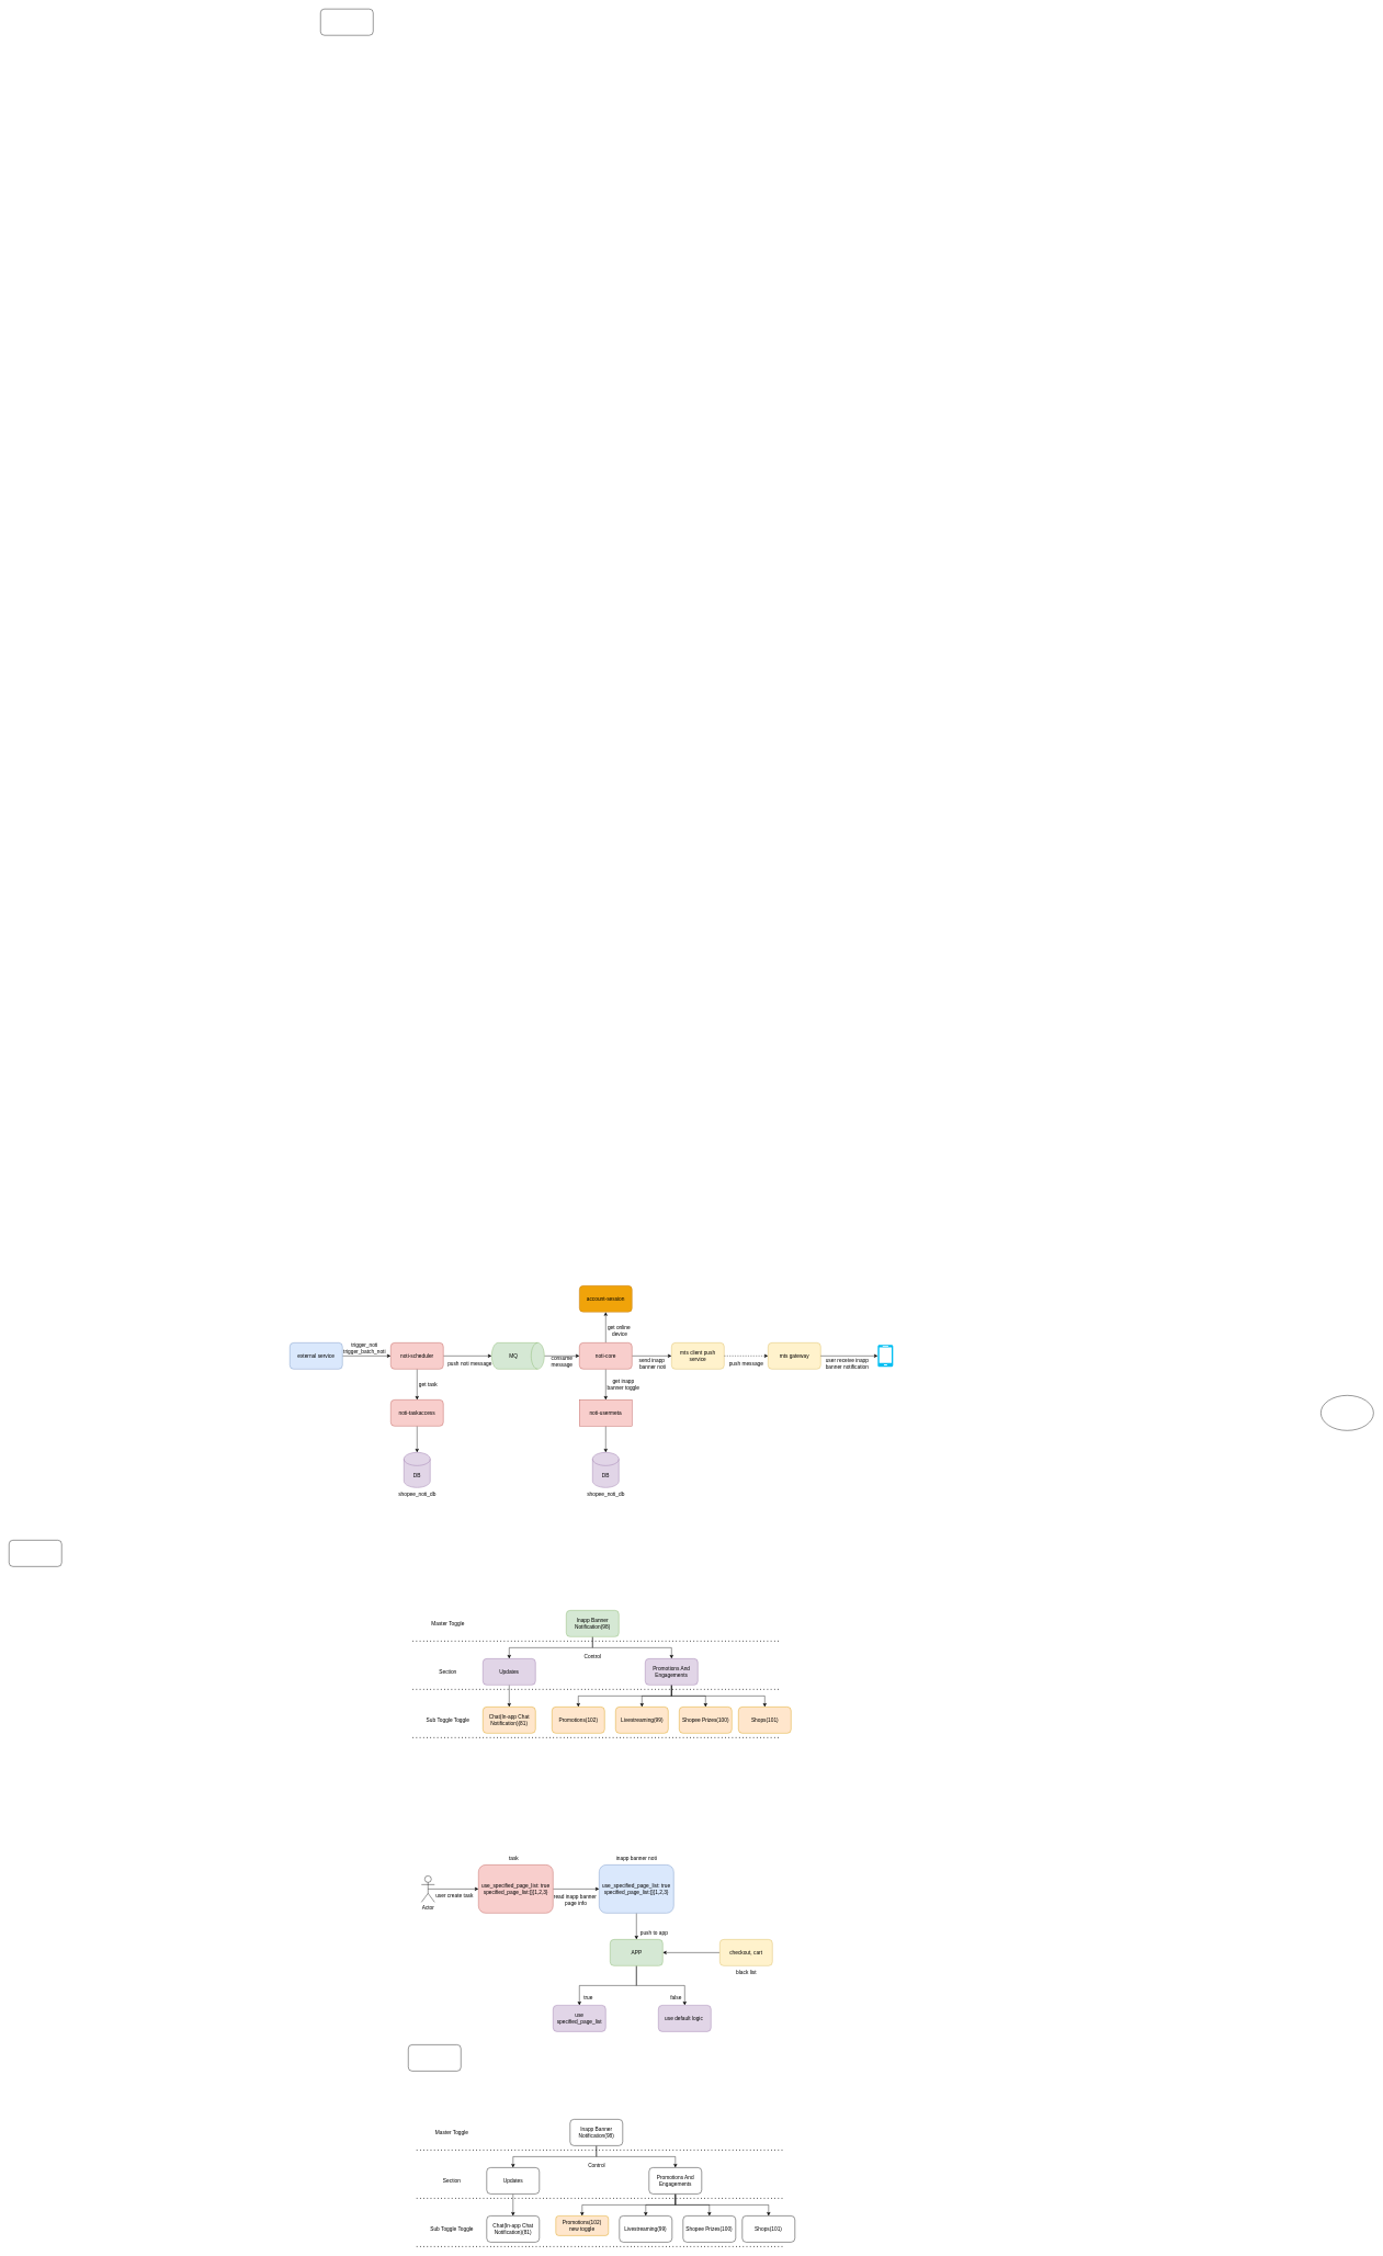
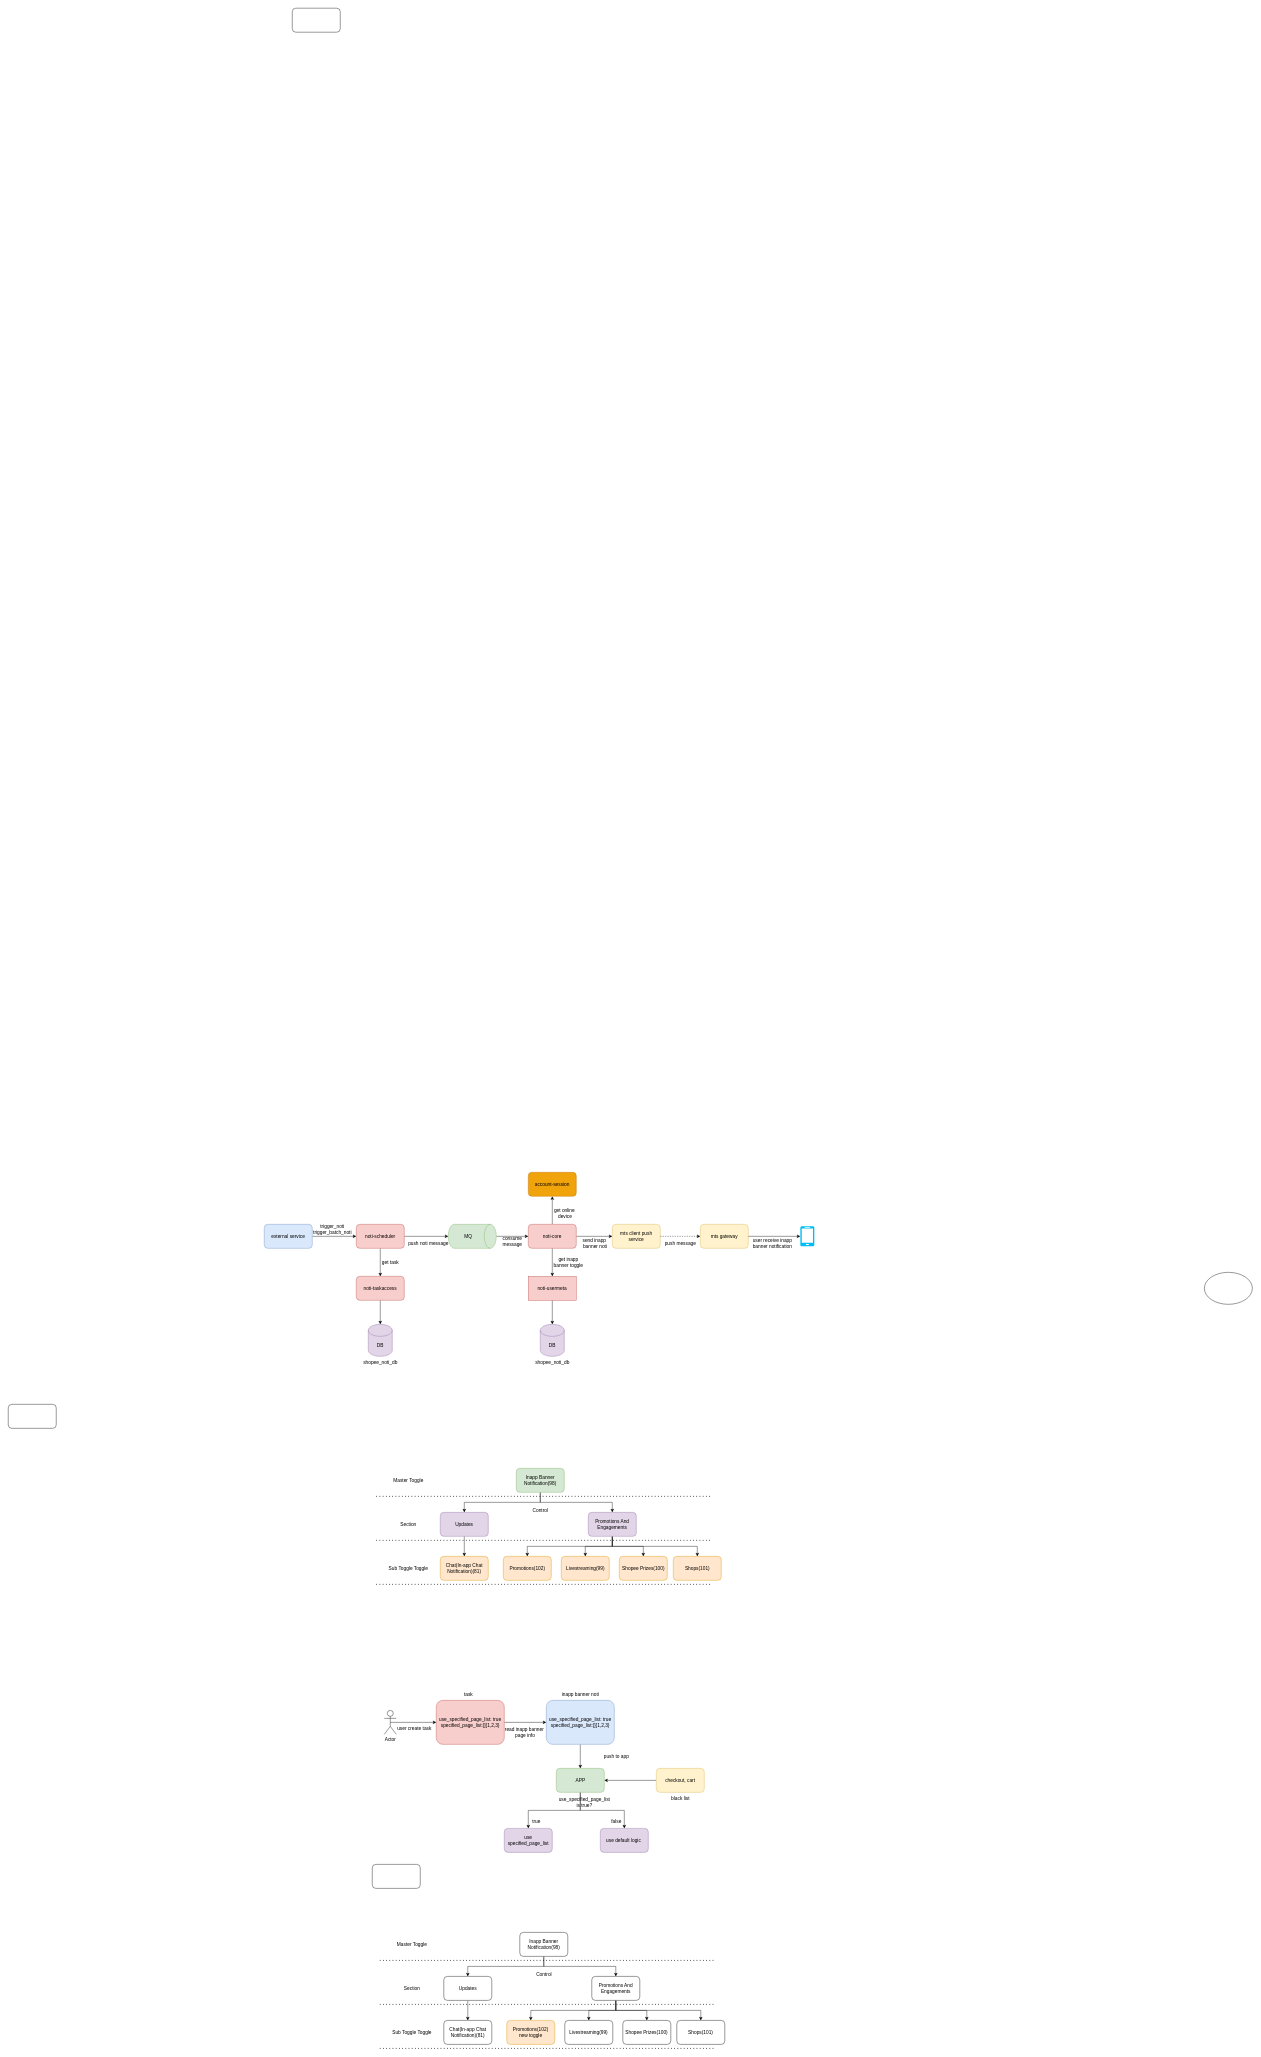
- <mxCell id="76" value="push to app" style="text;html=1;align=center;verticalAlign=middle;resizable=0;points=[];autosize=1;strokeColor=none;fillColor=none;" parent="1" vertex="1"><mxGeometry x="1445" y="4390" width="90" height="30" as="geometry" /></mxCell>
+ <mxCell id="76" value="push to app" style="text;html=1;align=center;verticalAlign=middle;resizable=0;points=[];autosize=1;strokeColor=none;fillColor=none;" parent="1" vertex="1"><mxGeometry x="1495" y="4375" width="90" height="30" as="geometry" /></mxCell>
+ <mxCell id="79" value="&lt;span style=&quot;text-wrap: wrap;&quot;&gt;use_specified_page_list is true?&lt;/span&gt;" style="text;html=1;align=center;verticalAlign=middle;resizable=0;points=[];autosize=1;strokeColor=none;fillColor=none;" parent="1" vertex="1"><mxGeometry x="1365" y="4490" width="190" height="30" as="geometry" /></mxCell>
- <mxCell id="107" value="Promotions(102)&lt;br&gt;new toggle" style="rounded=1;whiteSpace=wrap;html=1;fillColor=#ffe6cc;strokeColor=#d79b00;" vertex="1" parent="1"><mxGeometry x="1266.25" y="5050" width="120" height="45" as="geometry" /></mxCell>
+ <mxCell id="107" value="Promotions(102)&lt;br&gt;new toggle" style="rounded=1;whiteSpace=wrap;html=1;fillColor=#ffe6cc;strokeColor=#d79b00;" vertex="1" parent="1"><mxGeometry x="1266.25" y="5050" width="120" height="60" as="geometry" /></mxCell>
